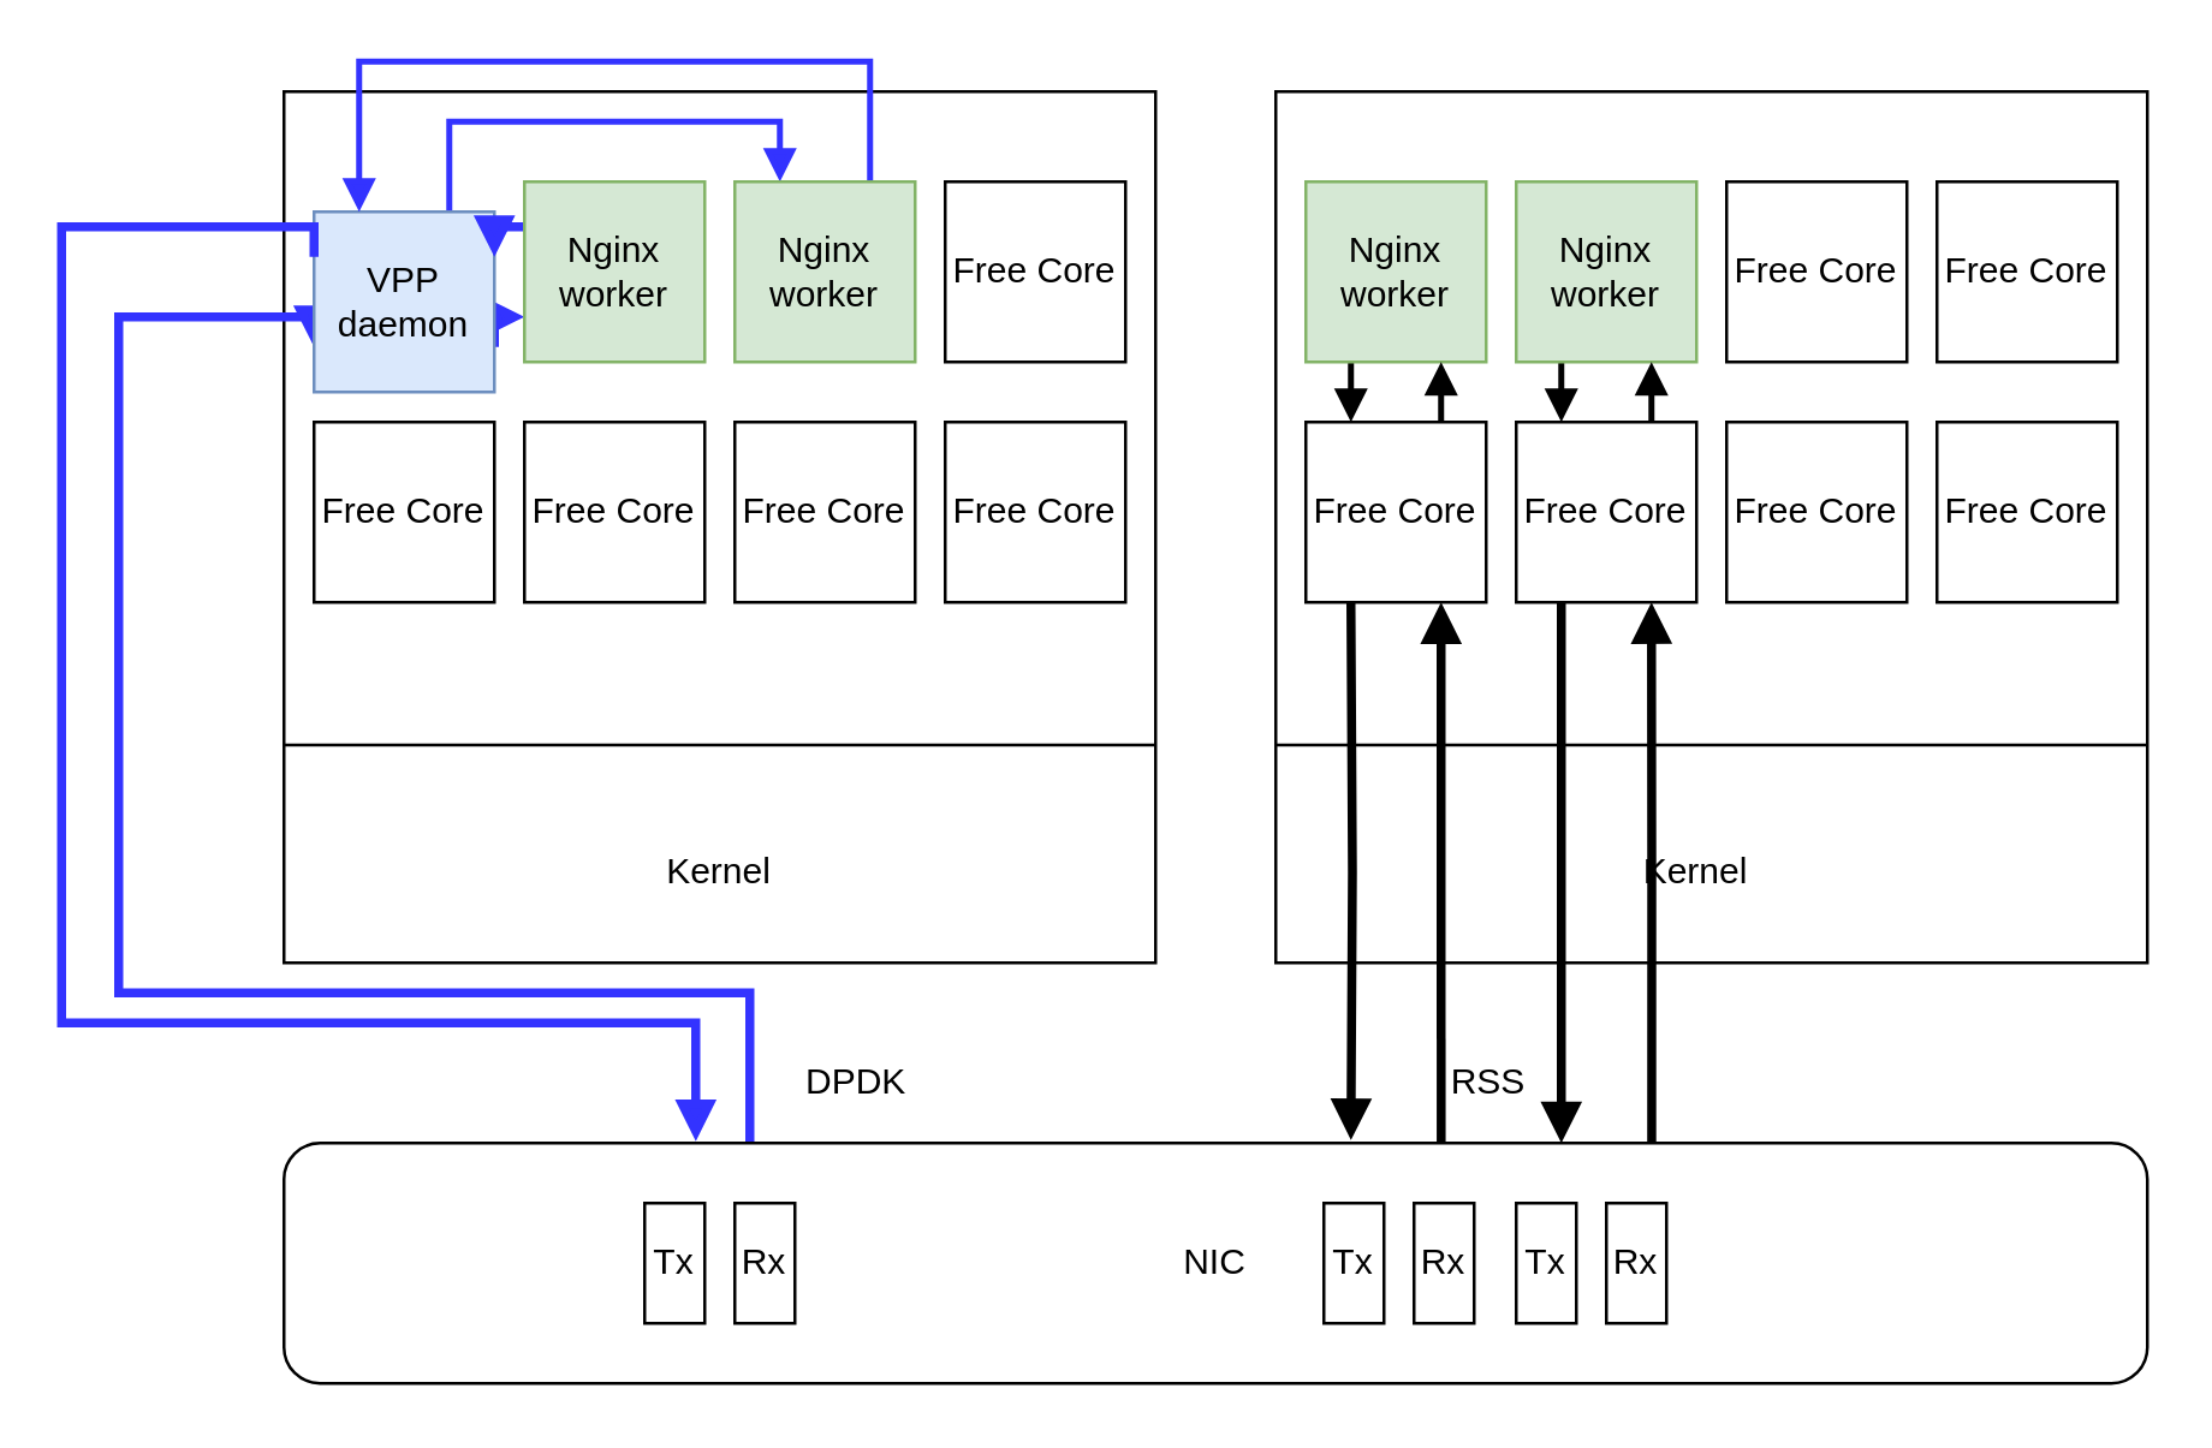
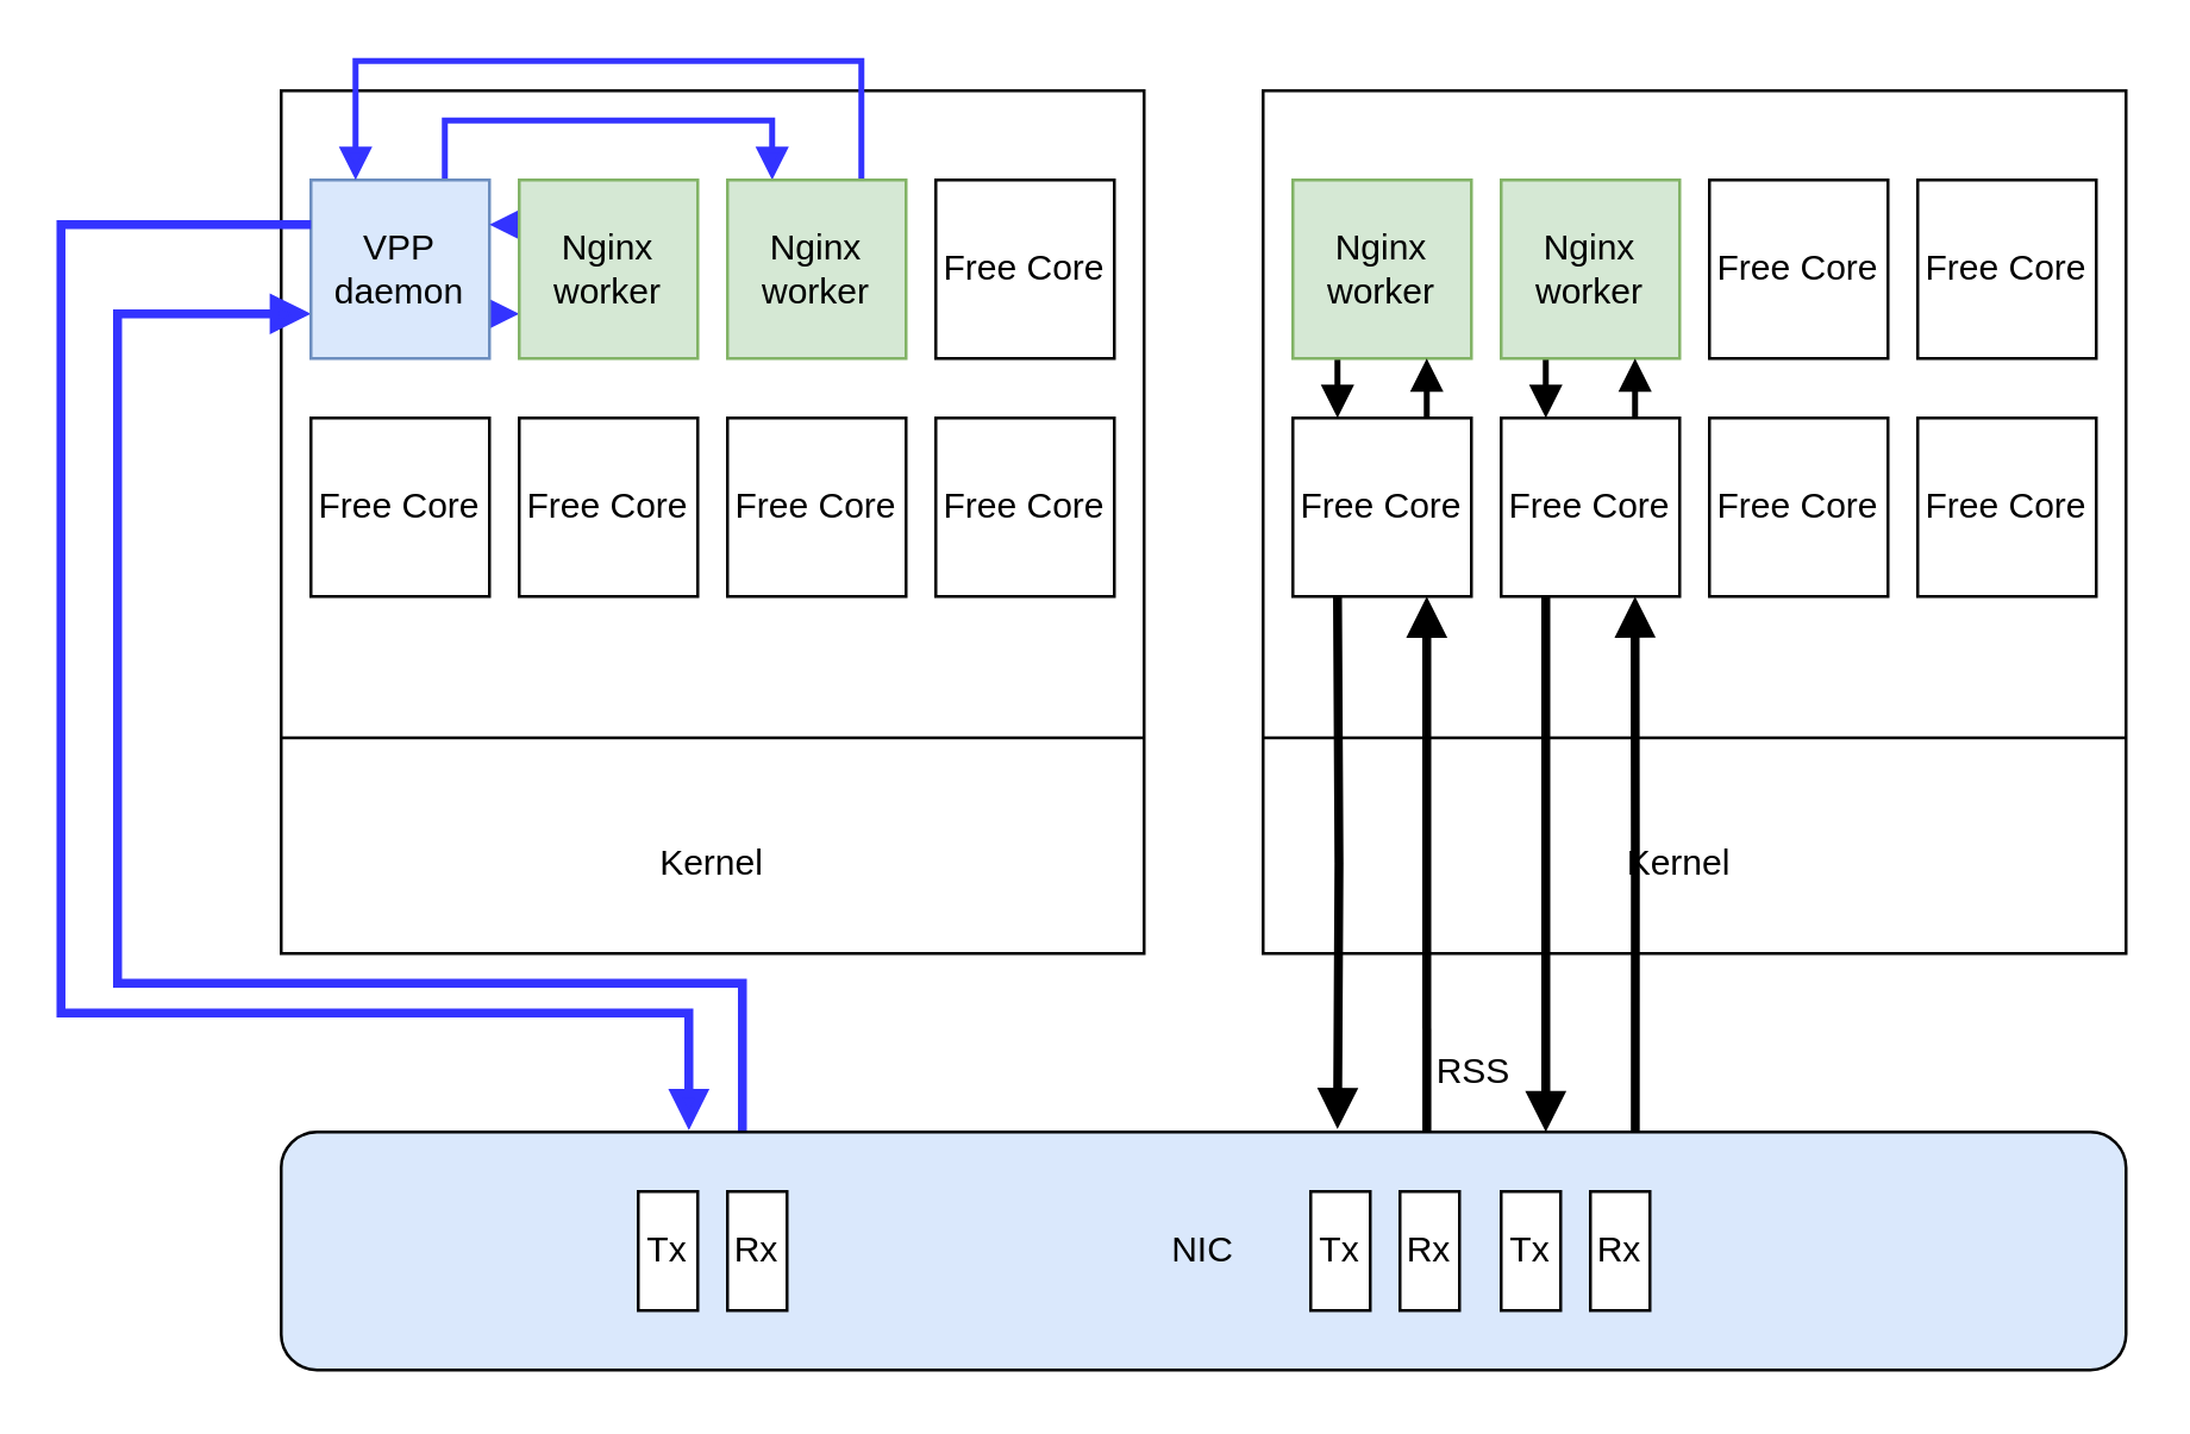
- <mxCell id="11" value="VPP&lt;br&gt;daemon&lt;br&gt;" style="whiteSpace=wrap;html=1;aspect=fixed;fillColor=#dae8fc;strokeColor=#6c8ebf;" parent="1" vertex="1"><mxGeometry x="104" y="70" width="60" height="60" as="geometry" /></mxCell>
+ <mxCell id="11" value="VPP&lt;br&gt;daemon&lt;br&gt;" style="whiteSpace=wrap;html=1;aspect=fixed;fillColor=#dae8fc;strokeColor=#6c8ebf;" parent="1" vertex="1"><mxGeometry x="104" y="60" width="60" height="60" as="geometry" /></mxCell>
- <mxCell id="46" value="DPDK&lt;br&gt;" style="text;html=1;resizable=0;points=[];autosize=1;align=left;verticalAlign=top;spacingTop=-4;" parent="1" vertex="1"><mxGeometry x="266" y="350" width="50" height="20" as="geometry" /></mxCell>
- <mxCell id="8" value="NIC" style="rounded=1;whiteSpace=wrap;html=1;" parent="1" vertex="1"><mxGeometry x="94" y="380" width="620" height="80" as="geometry" /></mxCell>
+ <mxCell id="8" value="NIC" style="rounded=1;whiteSpace=wrap;html=1;fillColor=#dae8fc;" parent="1" vertex="1"><mxGeometry x="94" y="380" width="620" height="80" as="geometry" /></mxCell>
